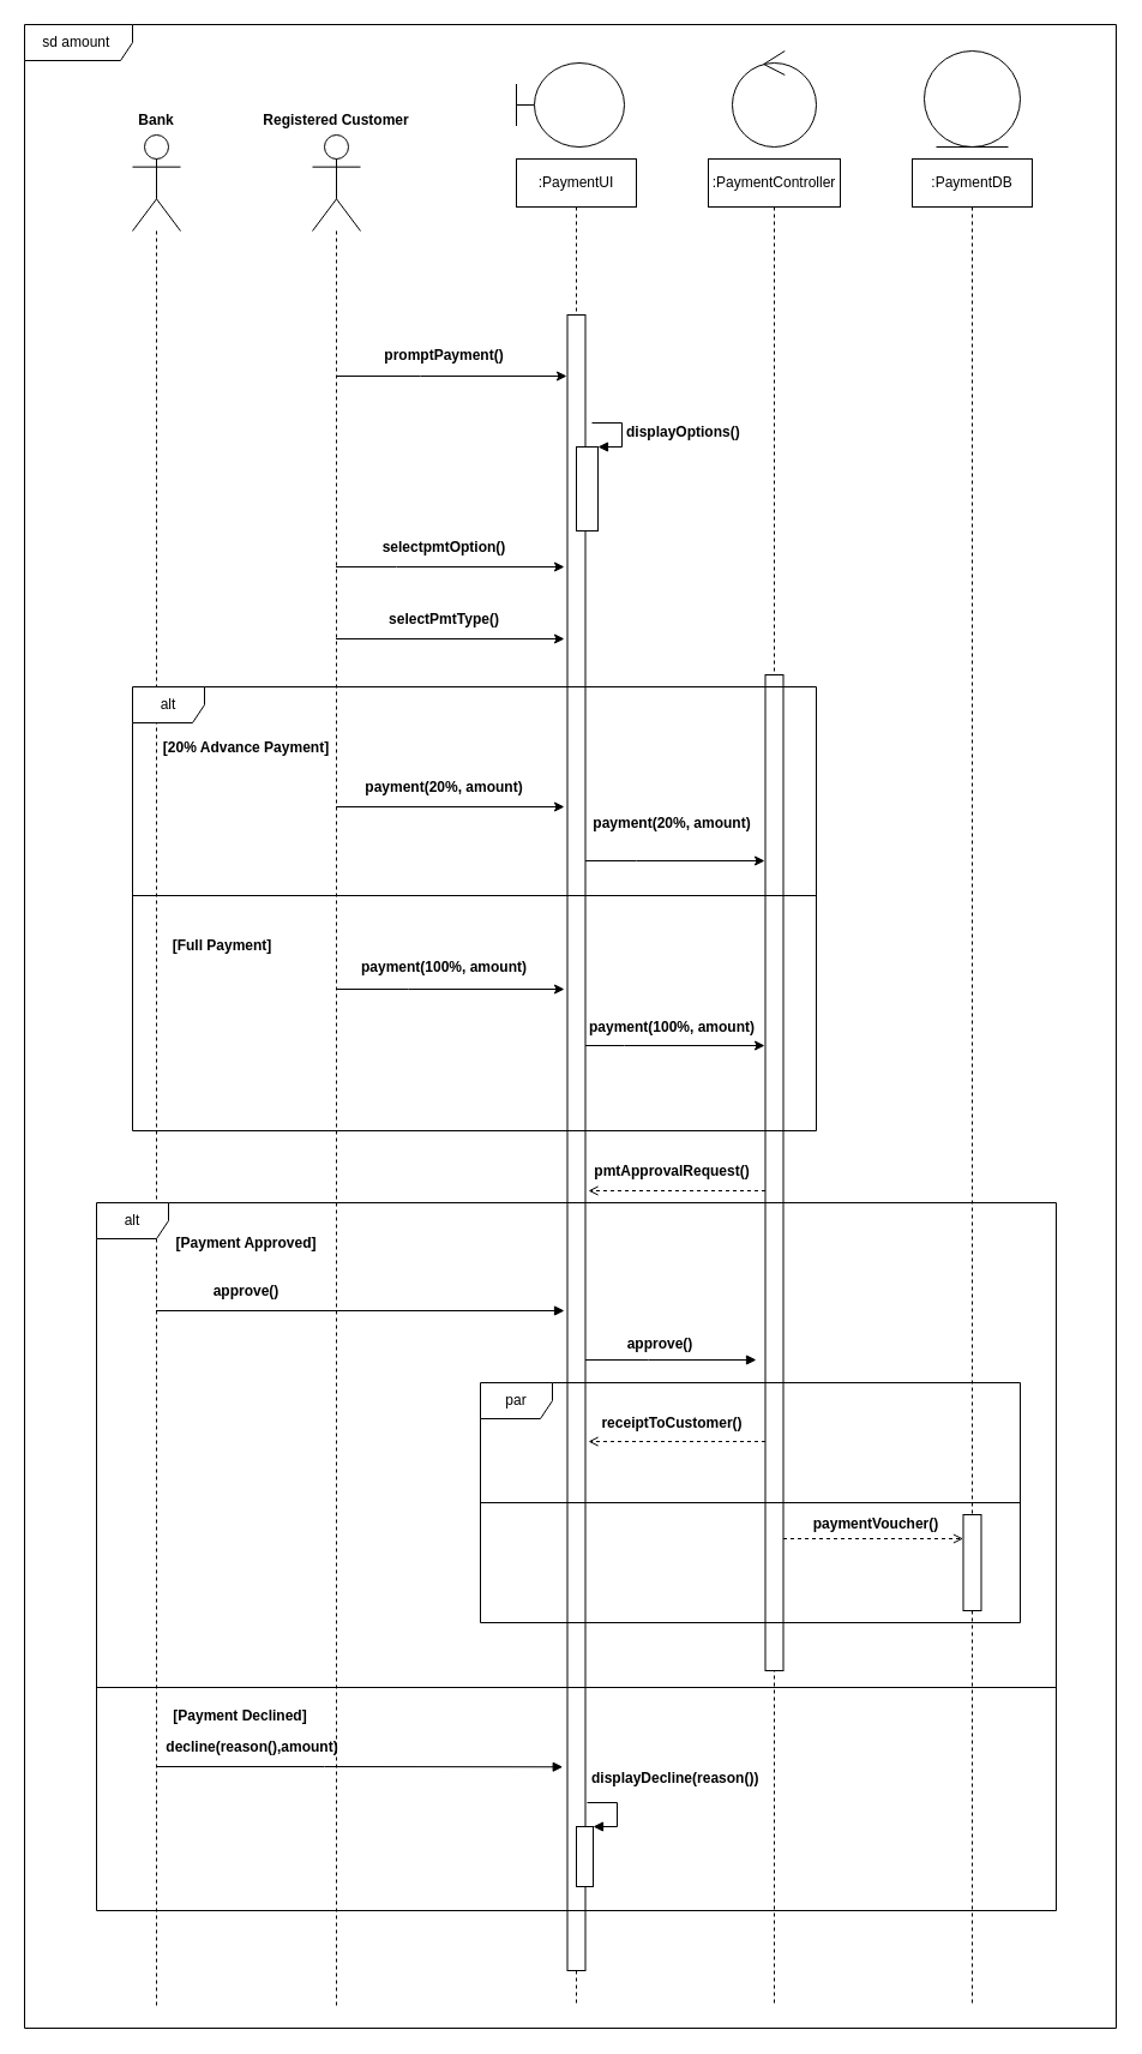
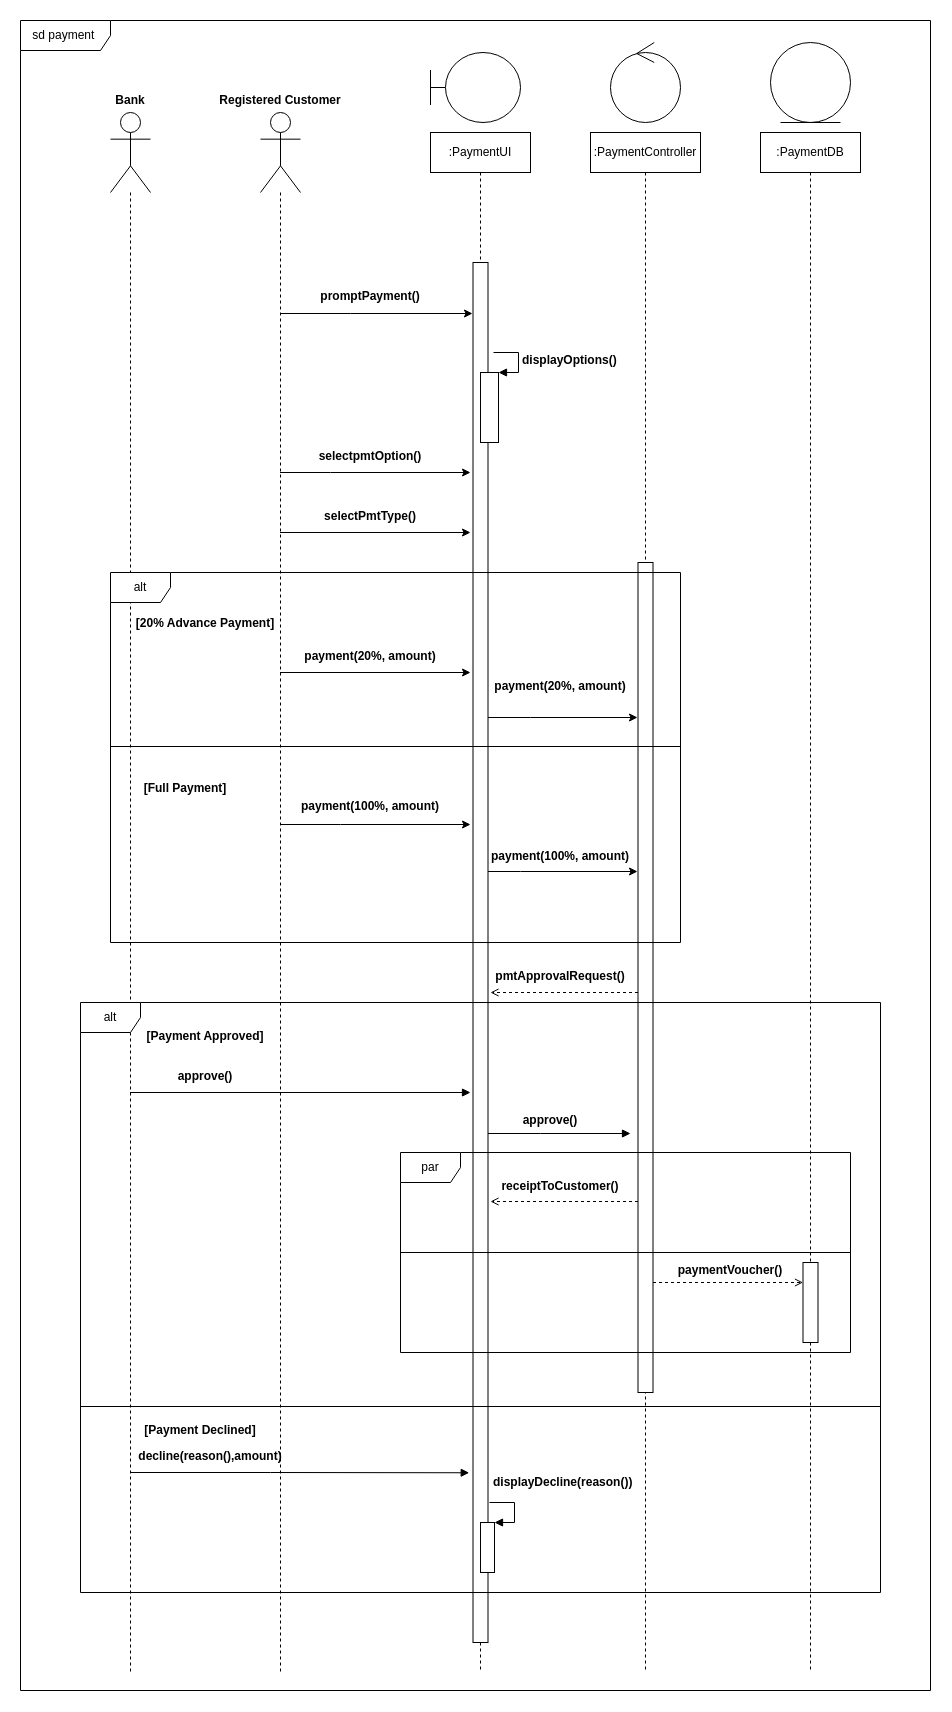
- <mxCell id="53" value="sd amount&amp;nbsp;" style="shape=umlFrame;whiteSpace=wrap;html=1;width=90;height=30;" vertex="1" parent="1"><mxGeometry x="20" y="20" width="910" height="1670" as="geometry" /></mxCell>
+ <mxCell id="53" value="sd payment&amp;nbsp;" style="shape=umlFrame;whiteSpace=wrap;html=1;width=90;height=30;" vertex="1" parent="1"><mxGeometry x="20" y="20" width="910" height="1670" as="geometry" /></mxCell>
